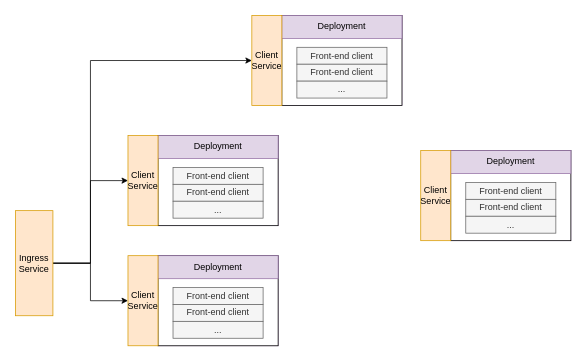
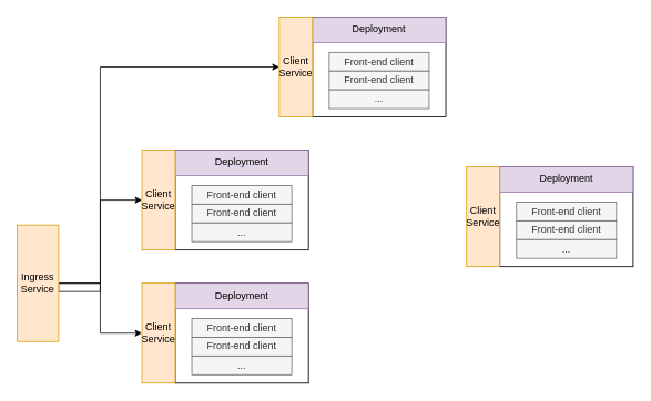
- <mxCell id="5" value="Ingress&lt;br&gt;Service" style="rounded=0;whiteSpace=wrap;html=1;fillColor=#ffe6cc;strokeColor=#d79b00;" vertex="1" parent="1"><mxGeometry x="20" y="280" width="50" height="140" as="geometry" /></mxCell>
+ <mxCell id="5" value="Ingress&lt;br&gt;Service" style="rounded=0;whiteSpace=wrap;html=1;fillColor=#ffe6cc;strokeColor=#d79b00;" vertex="1" parent="1"><mxGeometry x="20" y="270" width="50" height="140" as="geometry" /></mxCell>
